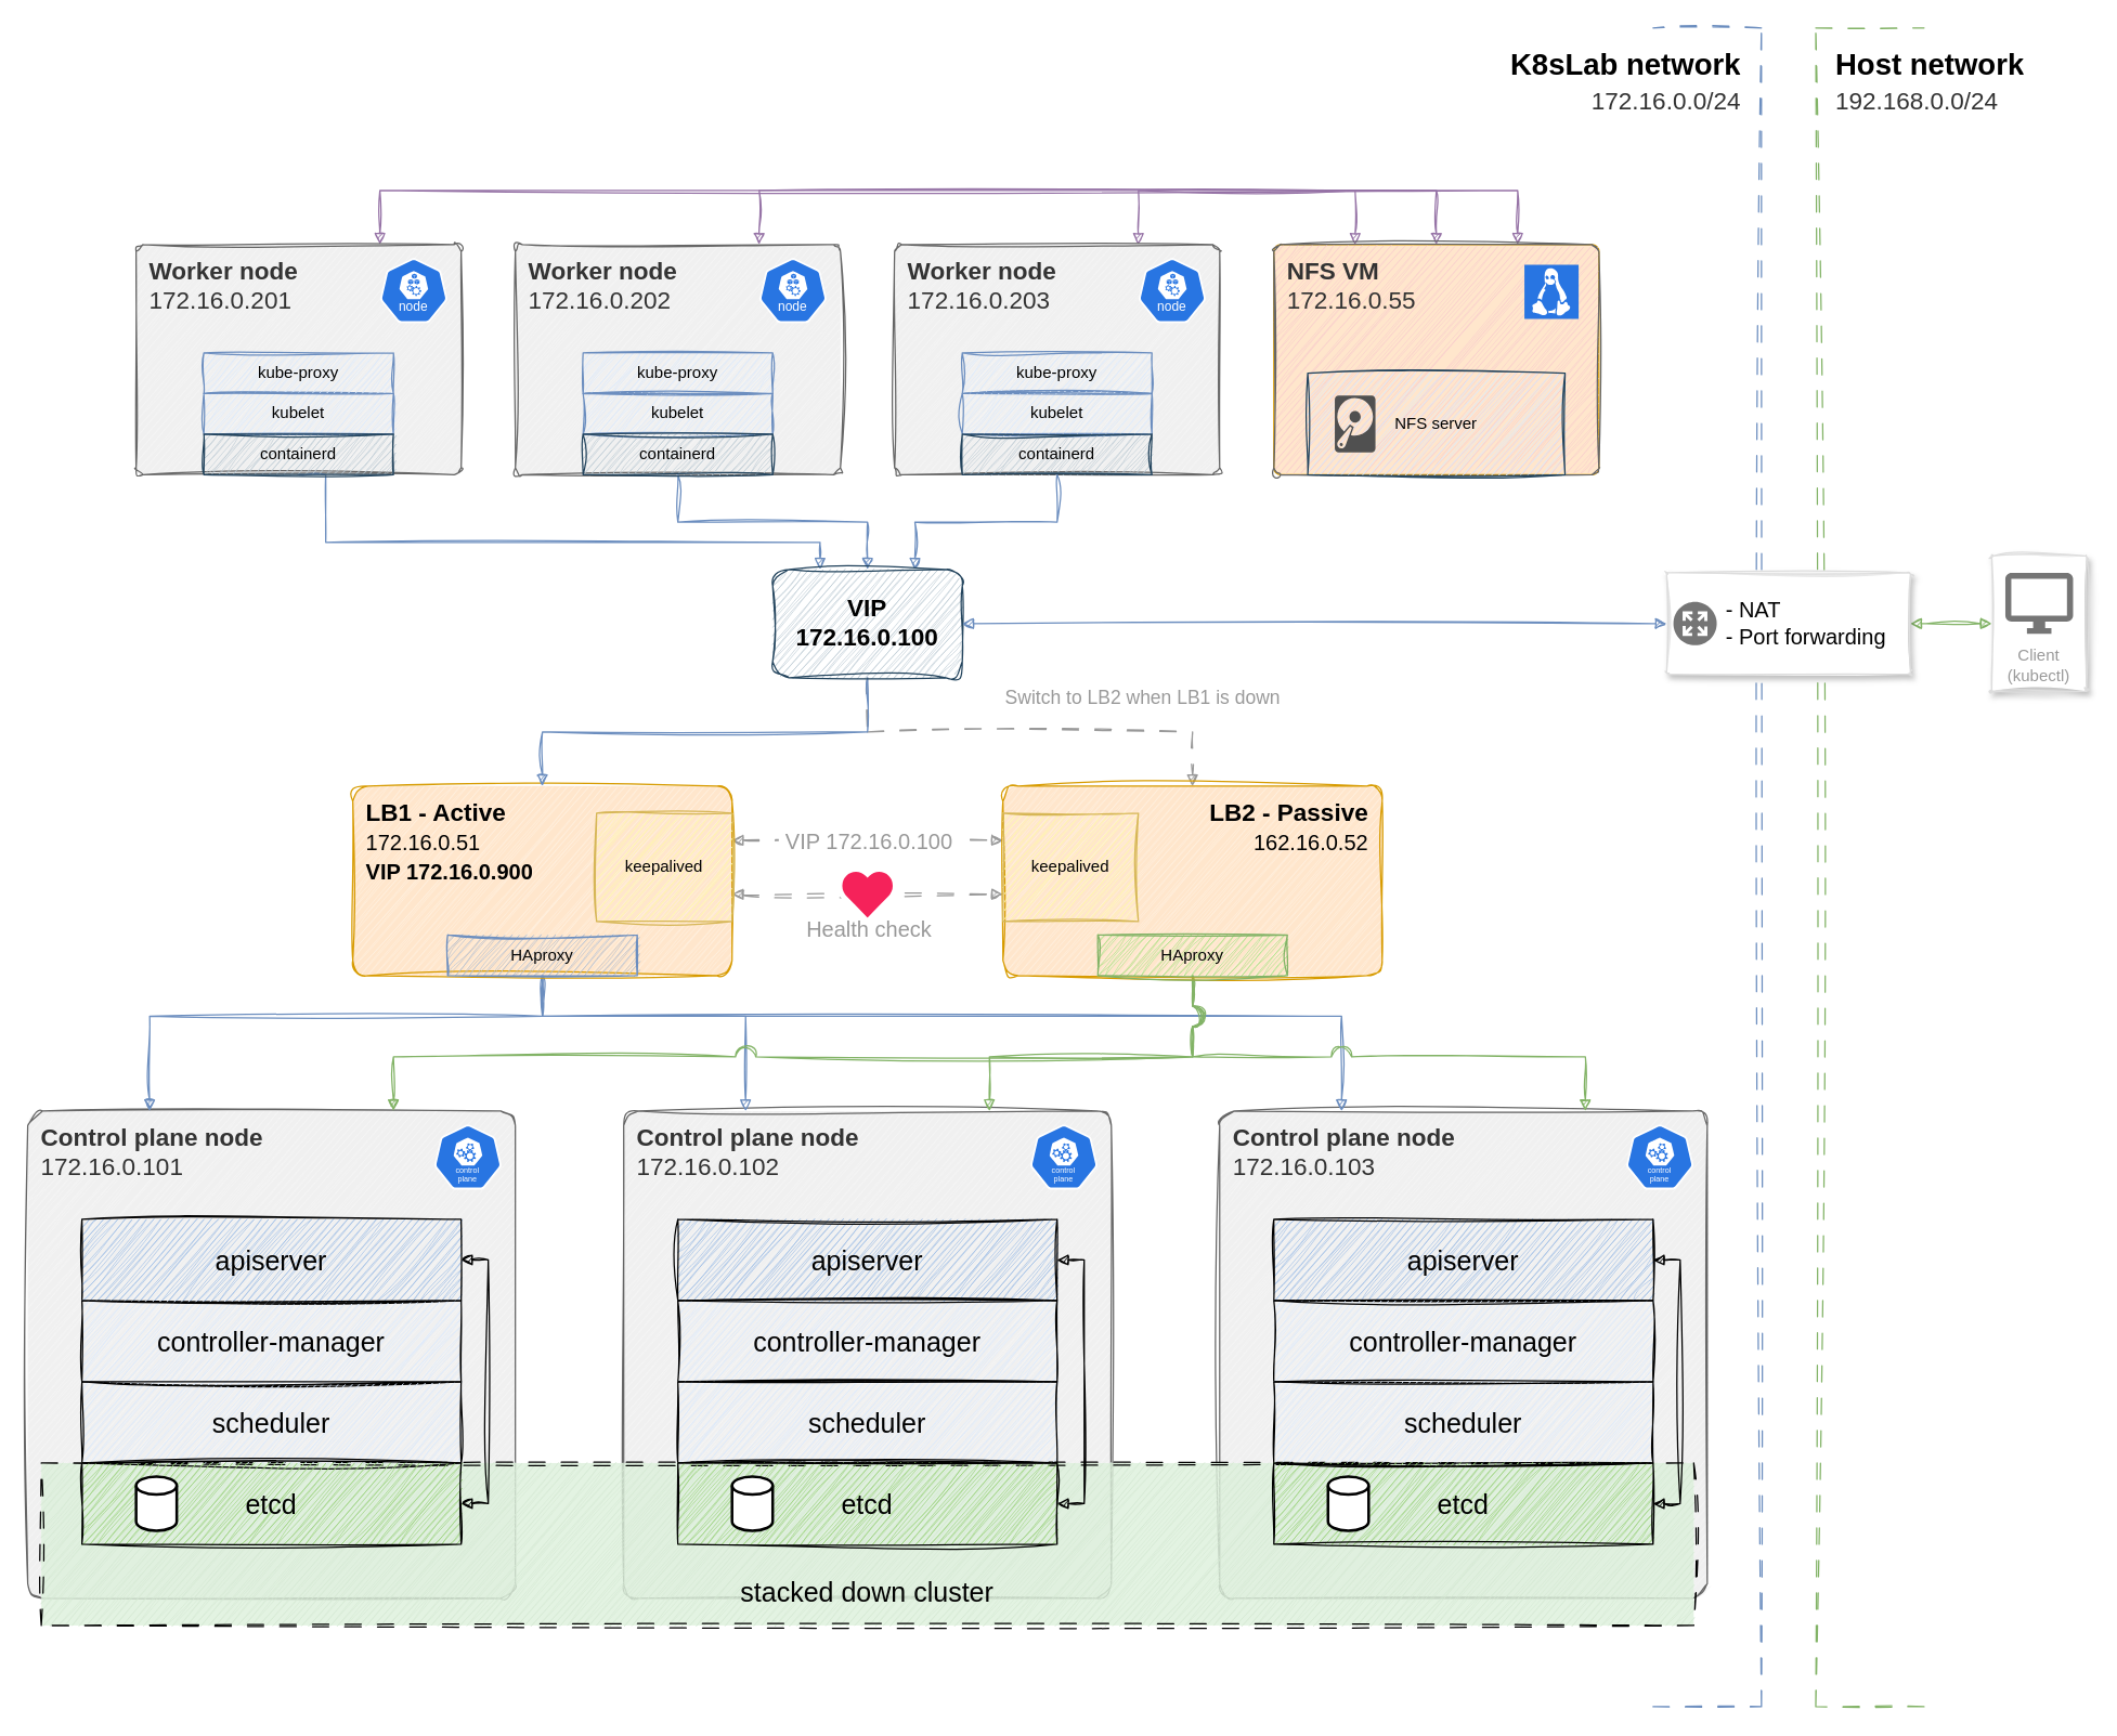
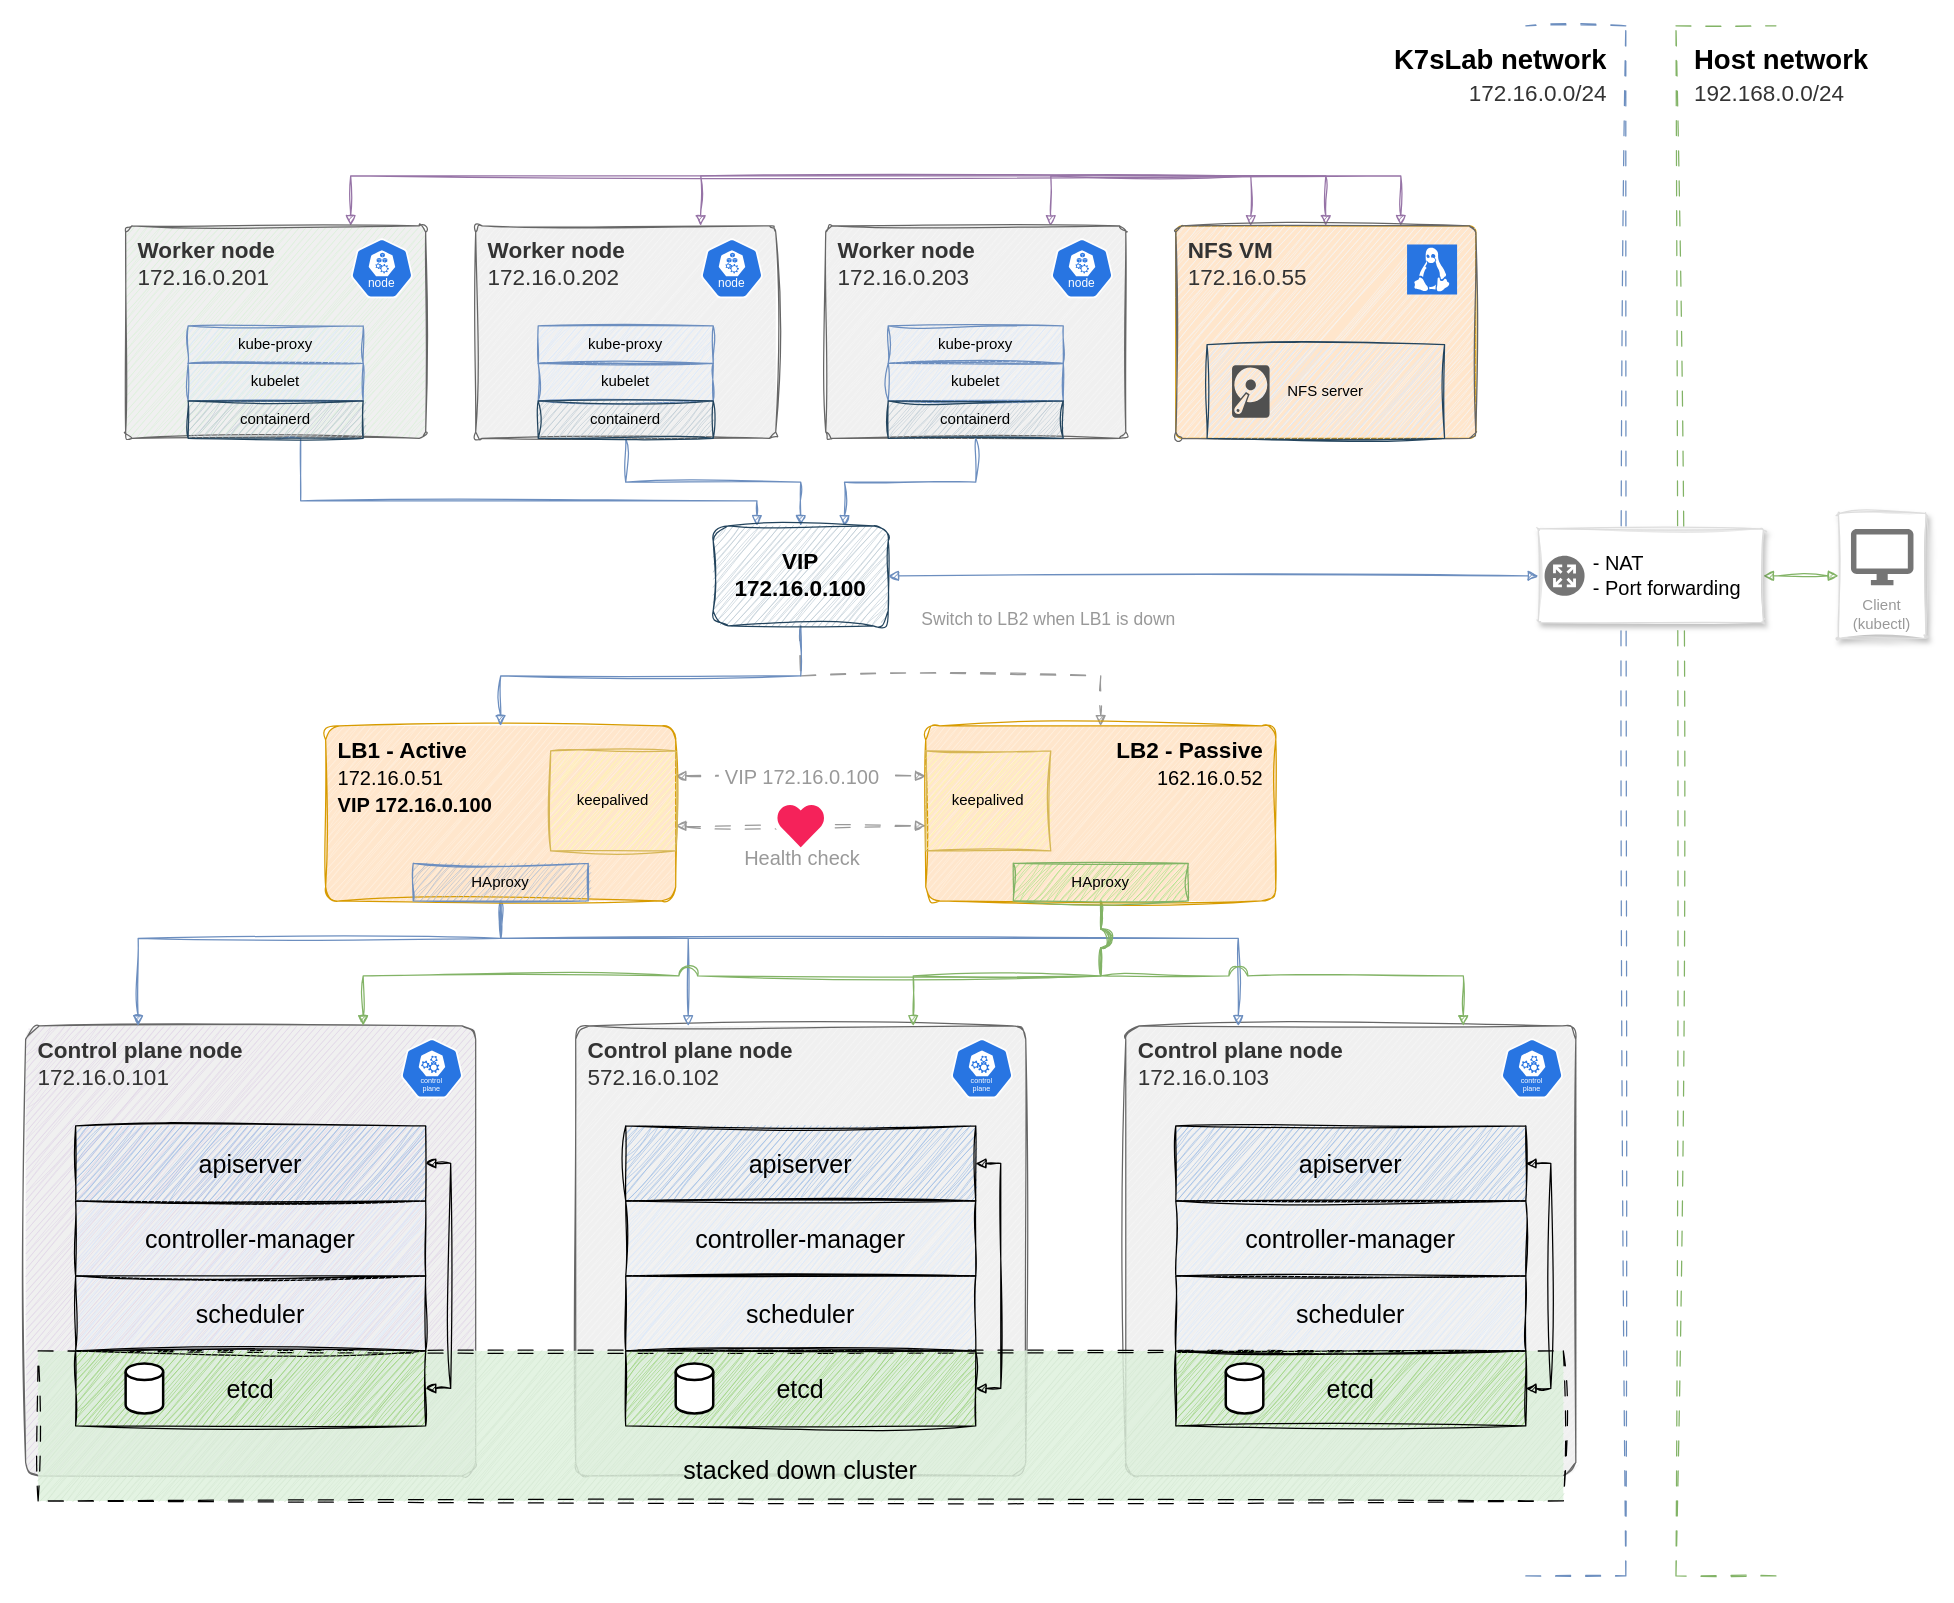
- <mxCell id="87" value="&lt;h1&gt;K8sLab network&lt;br style=&quot;border-color: var(--border-color); color: rgb(51, 51, 51); font-size: 18px;&quot;&gt;&lt;span style=&quot;border-color: var(--border-color); color: rgb(51, 51, 51); font-size: 18px; font-weight: normal;&quot;&gt;172.16.0.0/24&lt;/span&gt;&lt;br&gt;&lt;/h1&gt;" style="text;html=1;strokeColor=none;fillColor=none;spacing=5;spacingTop=-20;whiteSpace=wrap;overflow=hidden;rounded=0;fontSize=11;fontFamily=Helvetica;fontColor=default;align=right;" vertex="1" parent="11"><mxGeometry x="1100" y="30" width="190" height="120" as="geometry" /></mxCell>
+ <mxCell id="87" value="&lt;h1&gt;K7sLab network&lt;br style=&quot;border-color: var(--border-color); color: rgb(51, 51, 51); font-size: 18px;&quot;&gt;&lt;span style=&quot;border-color: var(--border-color); color: rgb(51, 51, 51); font-size: 18px; font-weight: normal;&quot;&gt;172.16.0.0/24&lt;/span&gt;&lt;br&gt;&lt;/h1&gt;" style="text;html=1;strokeColor=none;fillColor=none;spacing=5;spacingTop=-20;whiteSpace=wrap;overflow=hidden;rounded=0;fontSize=11;fontFamily=Helvetica;fontColor=default;align=right;" vertex="1" parent="11"><mxGeometry x="1100" y="30" width="190" height="120" as="geometry" /></mxCell>
- <mxCell id="19" value="Worker node&lt;br&gt;&lt;span style=&quot;font-weight: normal;&quot;&gt;172.16.0.201&lt;/span&gt;" style="rounded=1;whiteSpace=wrap;html=1;fillColor=#f5f5f5;fontColor=#333333;strokeColor=#666666;align=left;verticalAlign=top;fontStyle=1;fontSize=18;spacingTop=5;spacing=0;spacingLeft=10;arcSize=3;sketch=1;curveFitting=1;jiggle=2;" parent="11" vertex="1"><mxGeometry x="100" y="180" width="240" height="170" as="geometry" /></mxCell>
+ <mxCell id="19" value="Worker node&lt;br&gt;&lt;span style=&quot;font-weight: normal;&quot;&gt;172.16.0.201&lt;/span&gt;" style="rounded=1;whiteSpace=wrap;html=1;fillColor=#dcf0db;fontColor=#333333;strokeColor=#666666;align=left;verticalAlign=top;fontStyle=1;fontSize=18;spacingTop=5;spacing=0;spacingLeft=10;arcSize=3;sketch=1;curveFitting=1;jiggle=2;" parent="11" vertex="1"><mxGeometry x="100" y="180" width="240" height="170" as="geometry" /></mxCell>
- <mxCell id="82" value="NFS VM&lt;br&gt;&lt;span style=&quot;font-weight: normal;&quot;&gt;172.16.0.55&lt;/span&gt;" style="rounded=1;whiteSpace=wrap;html=1;fillColor=#f8cecc;fontColor=#333333;strokeColor=#666666;align=left;verticalAlign=top;fontStyle=1;fontSize=18;spacingTop=5;spacing=0;spacingLeft=10;arcSize=3;sketch=1;curveFitting=1;jiggle=2;" vertex="1" parent="11"><mxGeometry x="940.01" y="180" width="240" height="170" as="geometry" /></mxCell>
+ <mxCell id="82" value="NFS VM&lt;br&gt;&lt;span style=&quot;font-weight: normal;&quot;&gt;172.16.0.55&lt;/span&gt;" style="rounded=1;whiteSpace=wrap;html=1;fillColor=#f5f5f5;fontColor=#333333;strokeColor=#666666;align=left;verticalAlign=top;fontStyle=1;fontSize=18;spacingTop=5;spacing=0;spacingLeft=10;arcSize=3;sketch=1;curveFitting=1;jiggle=2;" vertex="1" parent="11"><mxGeometry x="940.01" y="180" width="240" height="170" as="geometry" /></mxCell>
- <mxCell id="77" value="Switch to LB2 when LB1 is down" style="text;html=1;strokeColor=none;fillColor=none;align=left;verticalAlign=middle;whiteSpace=wrap;rounded=0;fontSize=14;fontColor=#999999;" parent="11" vertex="1"><mxGeometry x="740" y="500" width="230" height="30" as="geometry" /></mxCell>
+ <mxCell id="77" value="Switch to LB2 when LB1 is down" style="text;html=1;strokeColor=none;fillColor=none;align=left;verticalAlign=middle;whiteSpace=wrap;rounded=0;fontSize=14;fontColor=#999999;" parent="11" vertex="1"><mxGeometry x="735" y="480" width="230" height="30" as="geometry" /></mxCell>
- <mxCell id="39" value="LB1 - Active&lt;br&gt;&lt;span style=&quot;font-size: 16px;&quot;&gt;&lt;span style=&quot;font-weight: normal;&quot;&gt;172.16.0.51&lt;/span&gt;&lt;br&gt;VIP 172.16.0.900&lt;br&gt;&lt;/span&gt;" style="rounded=1;whiteSpace=wrap;html=1;fillColor=#FFF1E0;strokeColor=#d79b00;align=left;verticalAlign=top;fontStyle=1;fontSize=18;spacingTop=5;spacing=0;spacingLeft=10;arcSize=8;sketch=1;curveFitting=1;jiggle=2;" parent="11" vertex="1"><mxGeometry x="260" width="280" height="140" as="geometry" y="580" /></mxCell>
+ <mxCell id="39" value="LB1 - Active&lt;br&gt;&lt;span style=&quot;font-size: 16px;&quot;&gt;&lt;span style=&quot;font-weight: normal;&quot;&gt;172.16.0.51&lt;/span&gt;&lt;br&gt;VIP 172.16.0.100&lt;br&gt;&lt;/span&gt;" style="rounded=1;whiteSpace=wrap;html=1;fillColor=#FFF1E0;strokeColor=#d79b00;align=left;verticalAlign=top;fontStyle=1;fontSize=18;spacingTop=5;spacing=0;spacingLeft=10;arcSize=8;sketch=1;curveFitting=1;jiggle=2;" parent="11" vertex="1"><mxGeometry x="260" width="280" height="140" as="geometry" y="580" /></mxCell>
- <mxCell id="14" value="Control plane node&lt;br&gt;&lt;span style=&quot;font-weight: normal;&quot;&gt;172.16.0.101&lt;/span&gt;" style="rounded=1;whiteSpace=wrap;html=1;fillColor=#f5f5f5;fontColor=#333333;strokeColor=#666666;align=left;verticalAlign=top;fontStyle=1;fontSize=18;spacingTop=5;spacing=0;spacingLeft=10;arcSize=3;sketch=1;curveFitting=1;jiggle=2;" parent="11" vertex="1"><mxGeometry x="20" y="820" width="360" height="360" as="geometry" /></mxCell>
+ <mxCell id="14" value="Control plane node&lt;br&gt;&lt;span style=&quot;font-weight: normal;&quot;&gt;172.16.0.101&lt;/span&gt;" style="rounded=1;whiteSpace=wrap;html=1;fillColor=#e1d5e7;fontColor=#333333;strokeColor=#666666;align=left;verticalAlign=top;fontStyle=1;fontSize=18;spacingTop=5;spacing=0;spacingLeft=10;arcSize=3;sketch=1;curveFitting=1;jiggle=2;" parent="11" vertex="1"><mxGeometry x="20" y="820" width="360" height="360" as="geometry" /></mxCell>
- <mxCell id="15" value="Control plane node&lt;br&gt;&lt;span style=&quot;font-weight: normal;&quot;&gt;172.16.0.102&lt;/span&gt;" style="rounded=1;whiteSpace=wrap;html=1;fillColor=#f5f5f5;fontColor=#333333;strokeColor=#666666;align=left;verticalAlign=top;fontStyle=1;fontSize=18;spacingTop=5;spacing=0;spacingLeft=10;arcSize=3;sketch=1;curveFitting=1;jiggle=2;" parent="11" vertex="1"><mxGeometry x="460" y="820" width="360" height="360" as="geometry" /></mxCell>
+ <mxCell id="15" value="Control plane node&lt;br&gt;&lt;span style=&quot;font-weight: normal;&quot;&gt;572.16.0.102&lt;/span&gt;" style="rounded=1;whiteSpace=wrap;html=1;fillColor=#f5f5f5;fontColor=#333333;strokeColor=#666666;align=left;verticalAlign=top;fontStyle=1;fontSize=18;spacingTop=5;spacing=0;spacingLeft=10;arcSize=3;sketch=1;curveFitting=1;jiggle=2;" parent="11" vertex="1"><mxGeometry x="460" y="820" width="360" height="360" as="geometry" /></mxCell>
